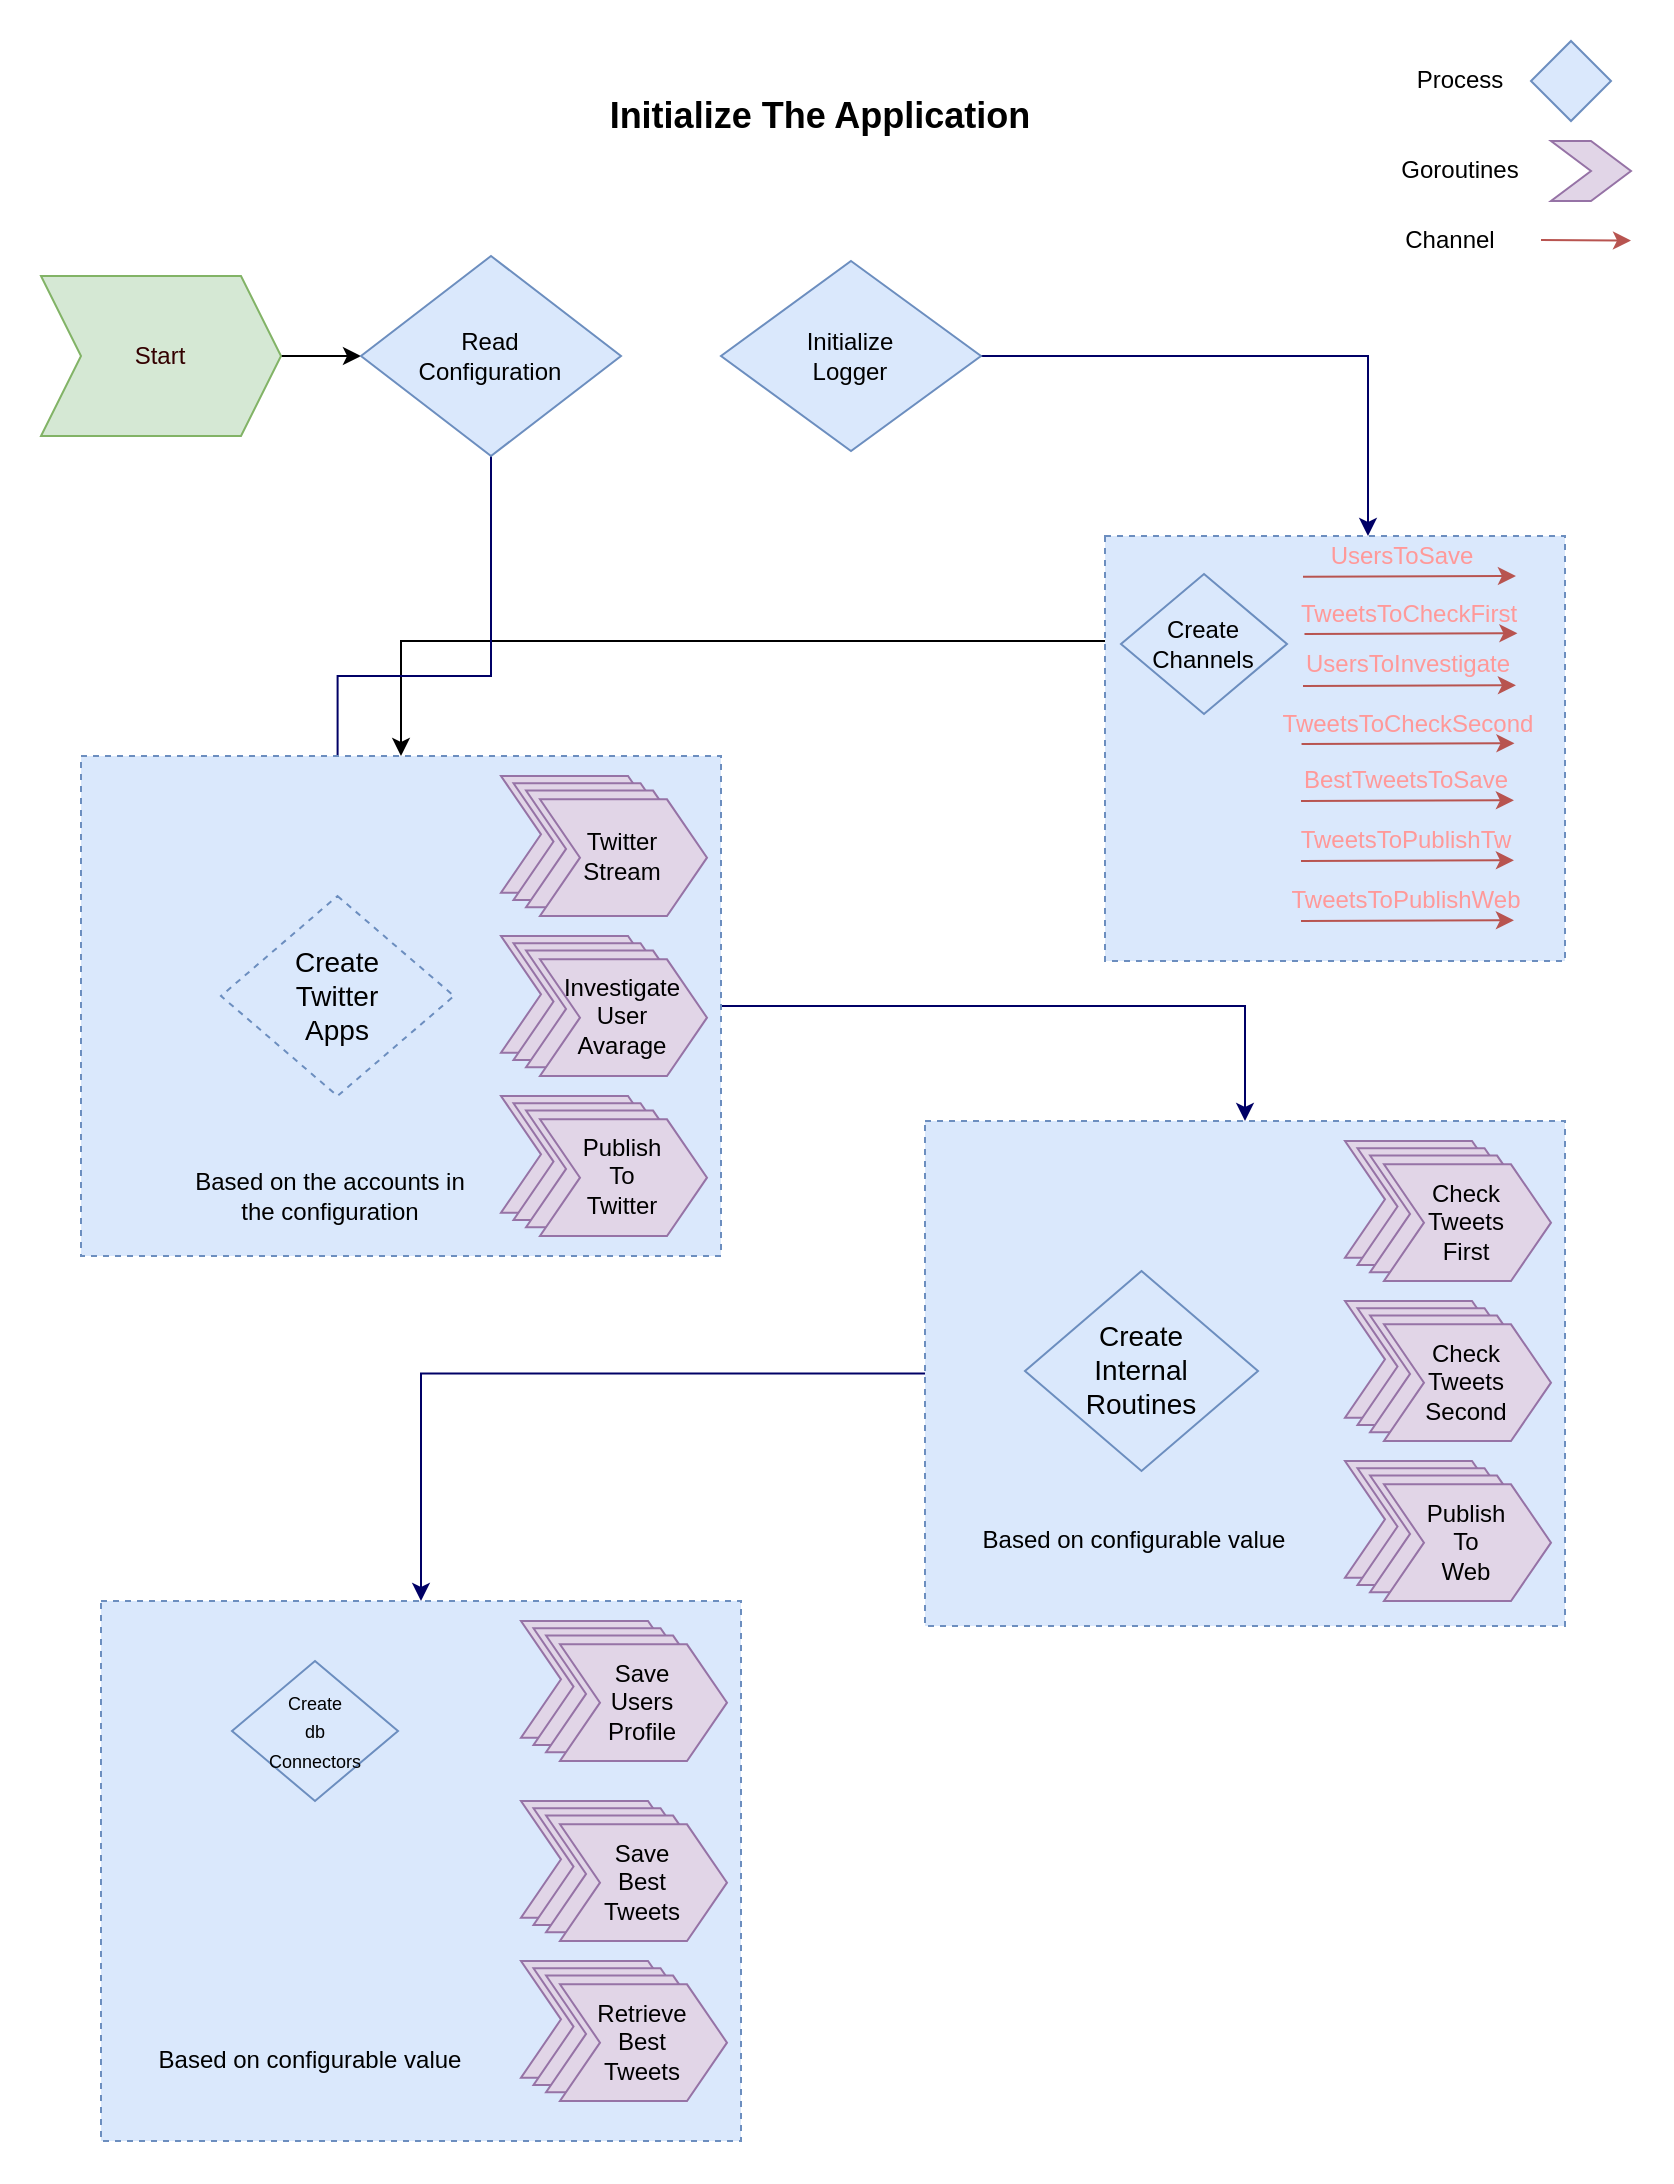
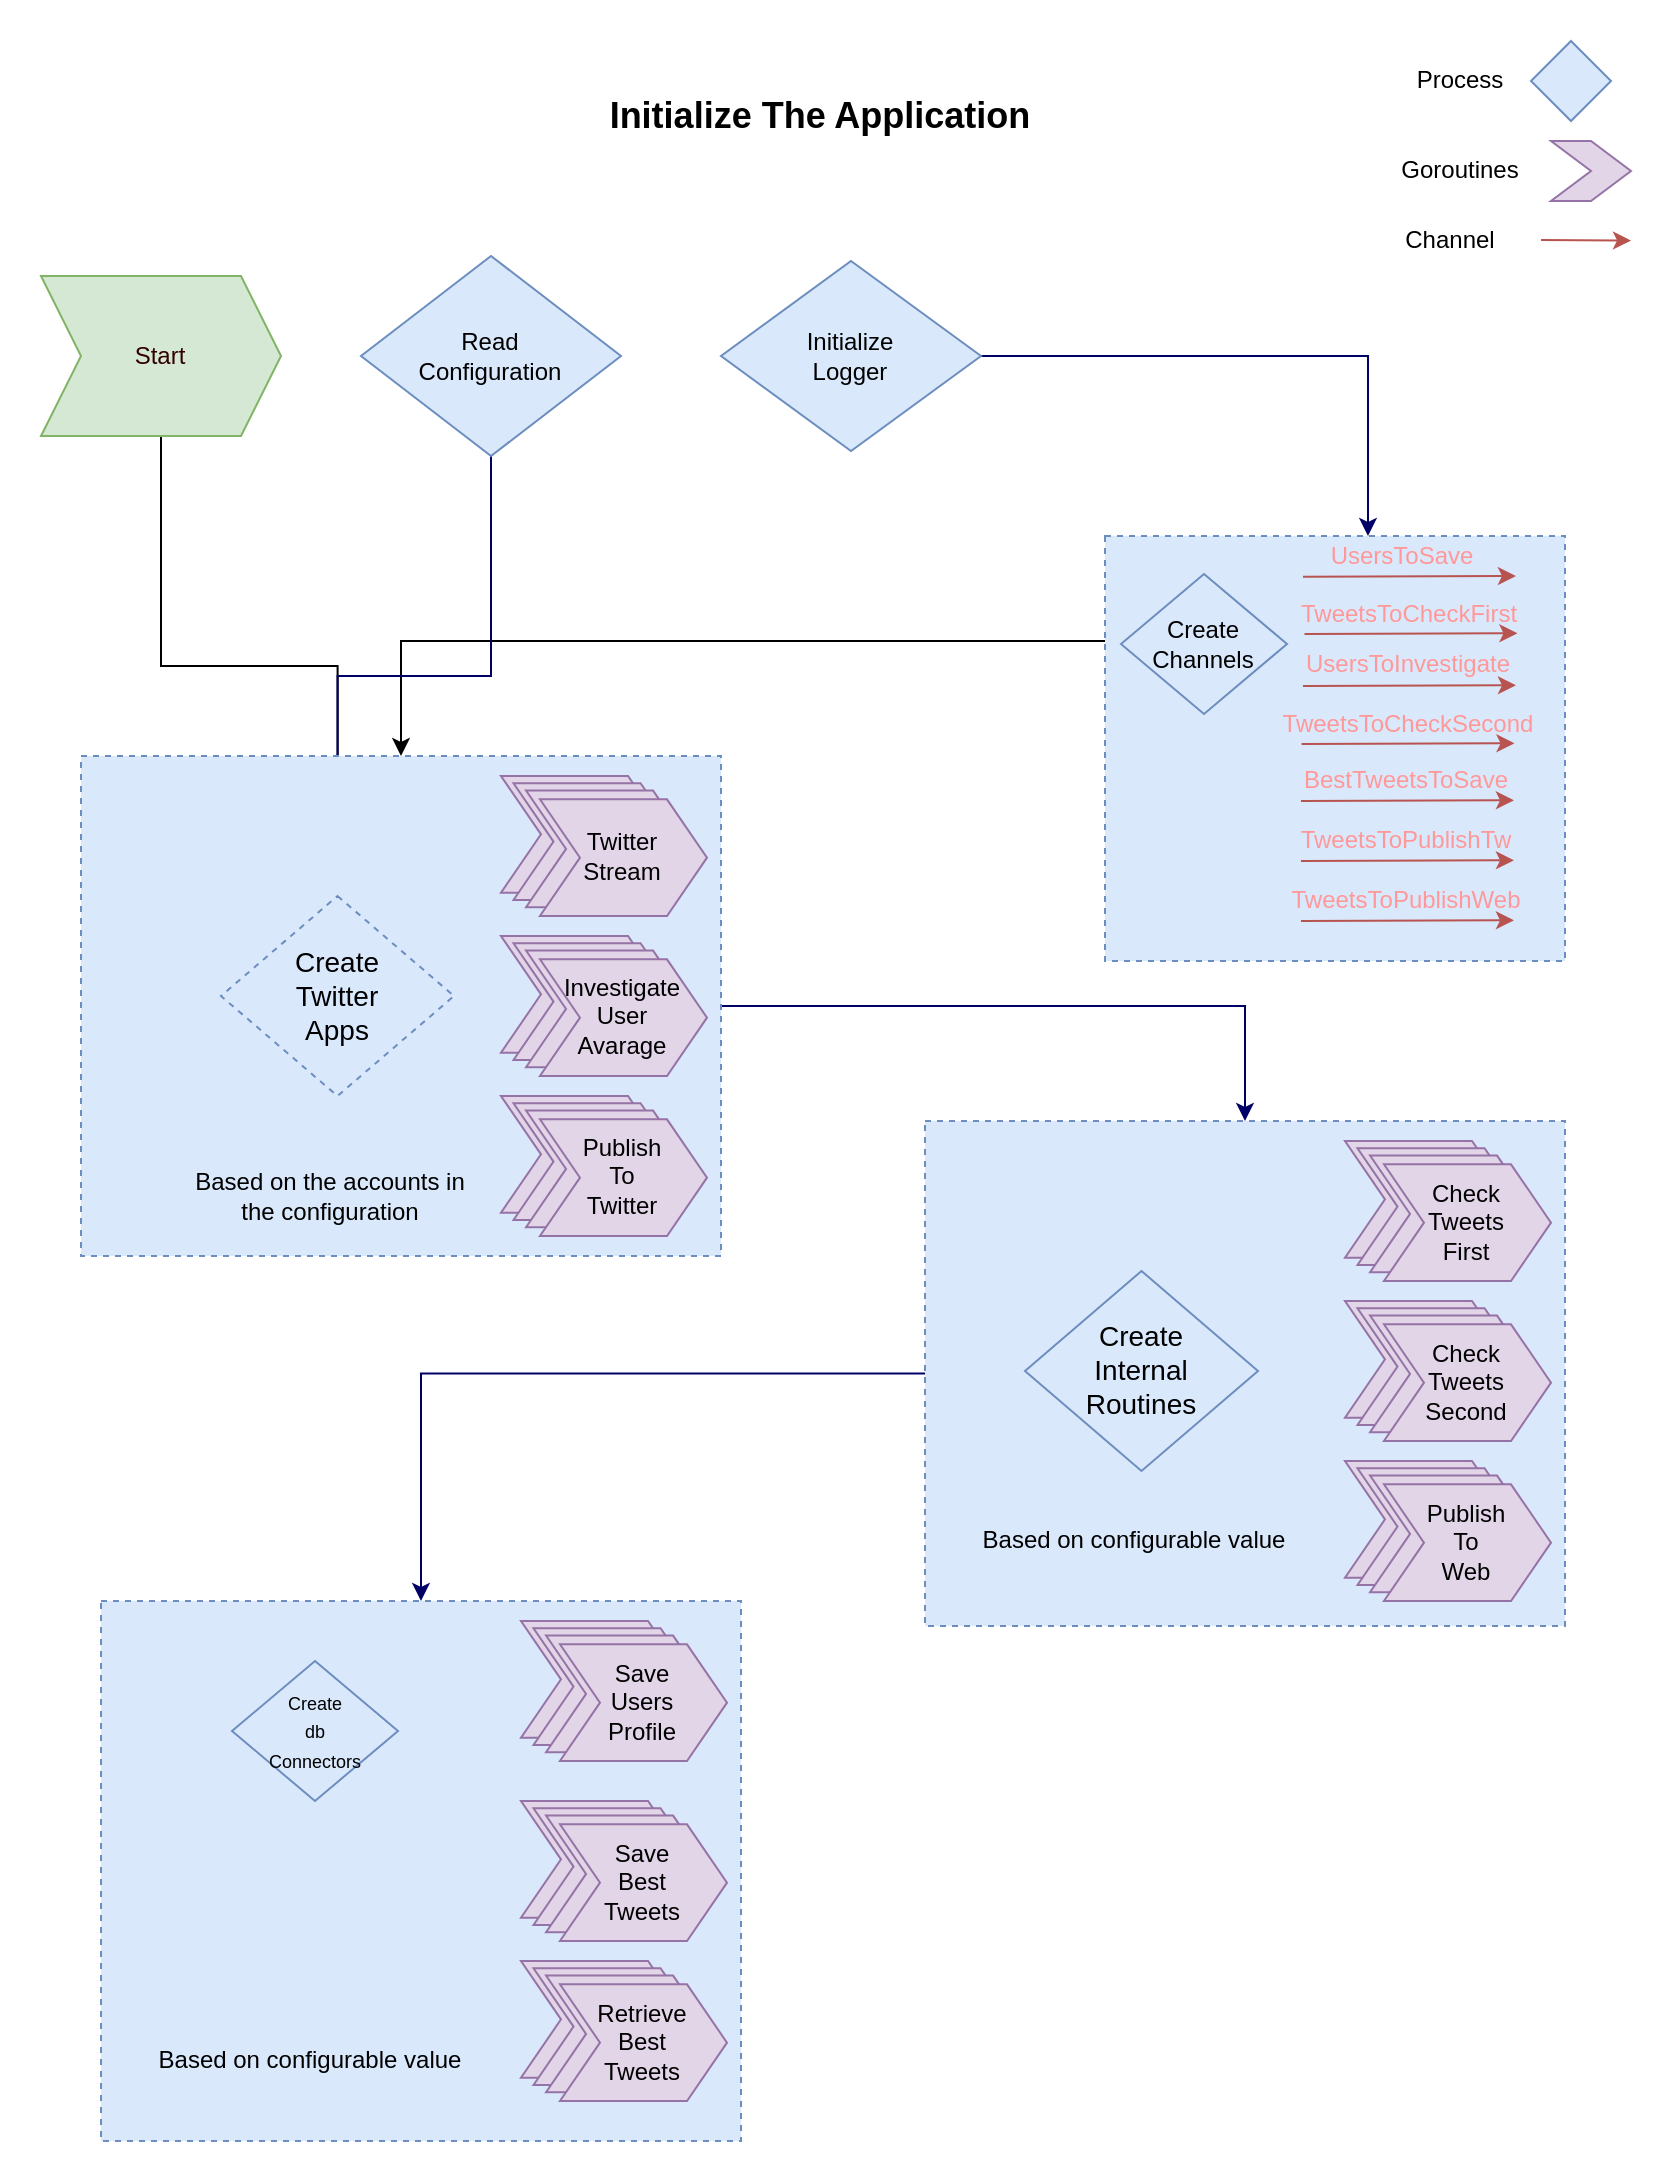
- <mxCell id="10" value="" style="edgeStyle=orthogonalEdgeStyle;rounded=0;orthogonalLoop=1;jettySize=auto;html=1;" edge="1" parent="1" source="11" target="13"><mxGeometry relative="1" as="geometry" /></mxCell>
+ <mxCell id="10" value="" style="edgeStyle=orthogonalEdgeStyle;rounded=0;orthogonalLoop=1;jettySize=auto;html=1;" edge="1" parent="1" source="11" target="27"><mxGeometry relative="1" as="geometry" /></mxCell>
